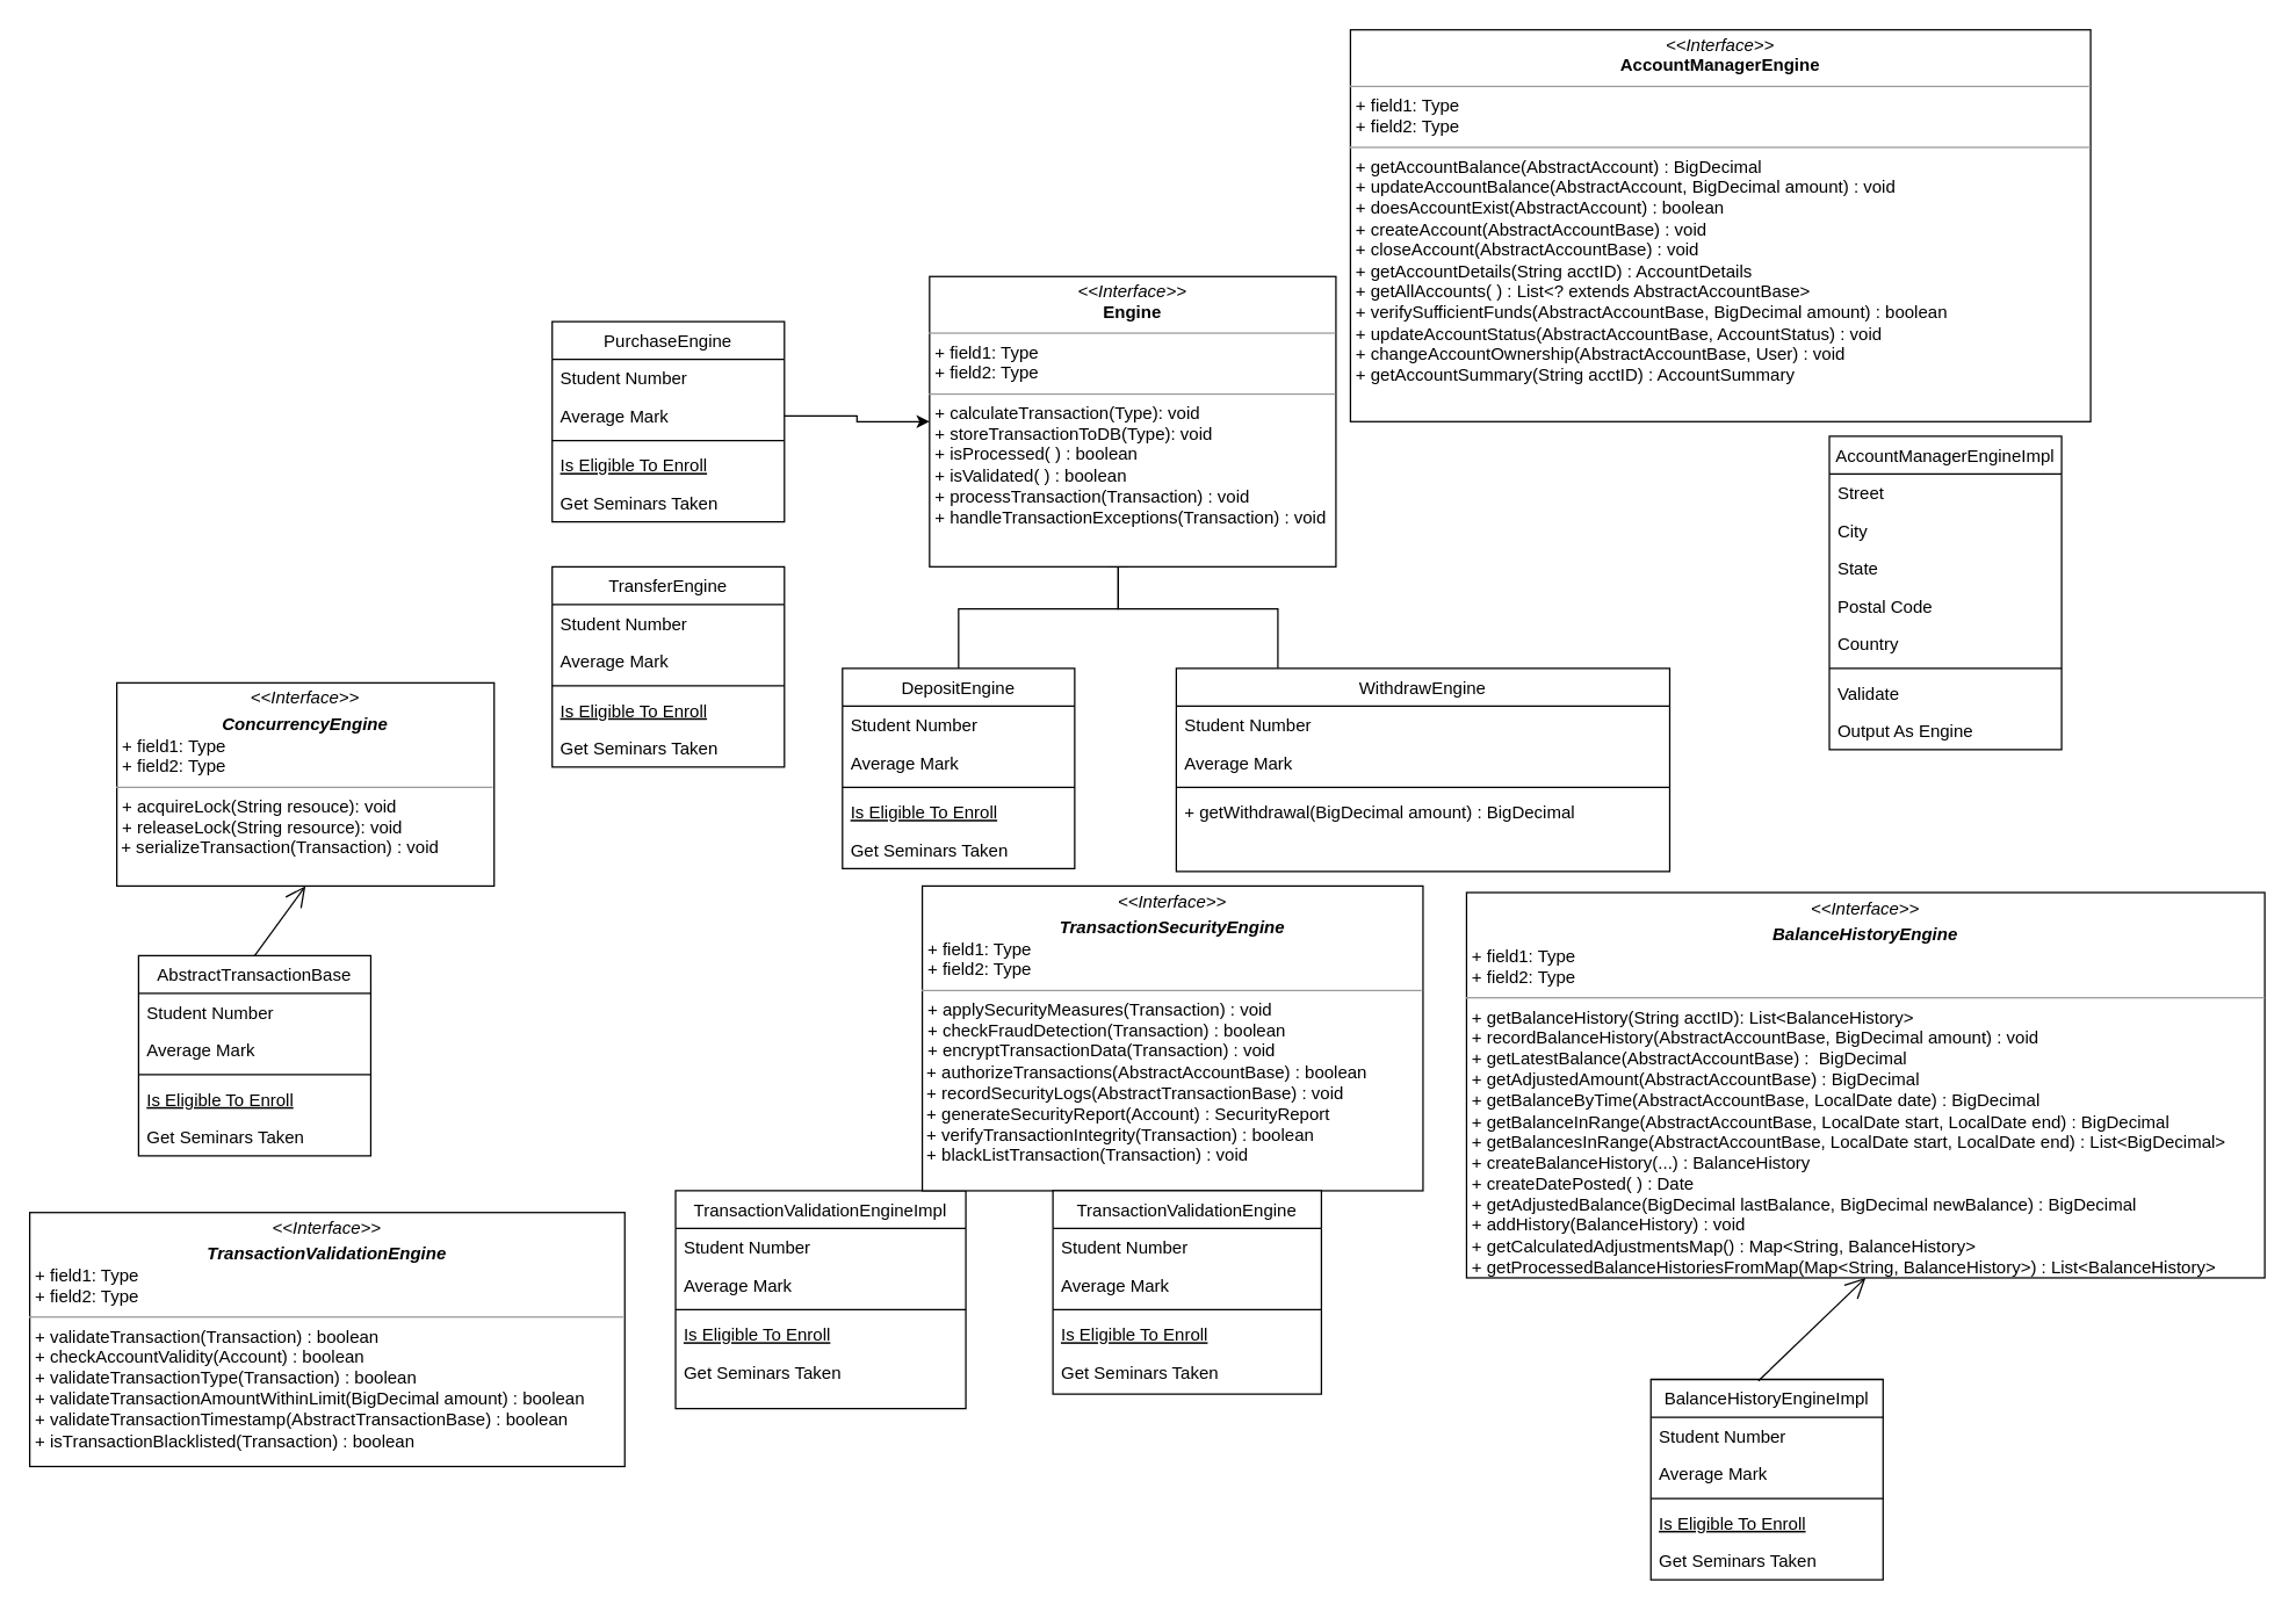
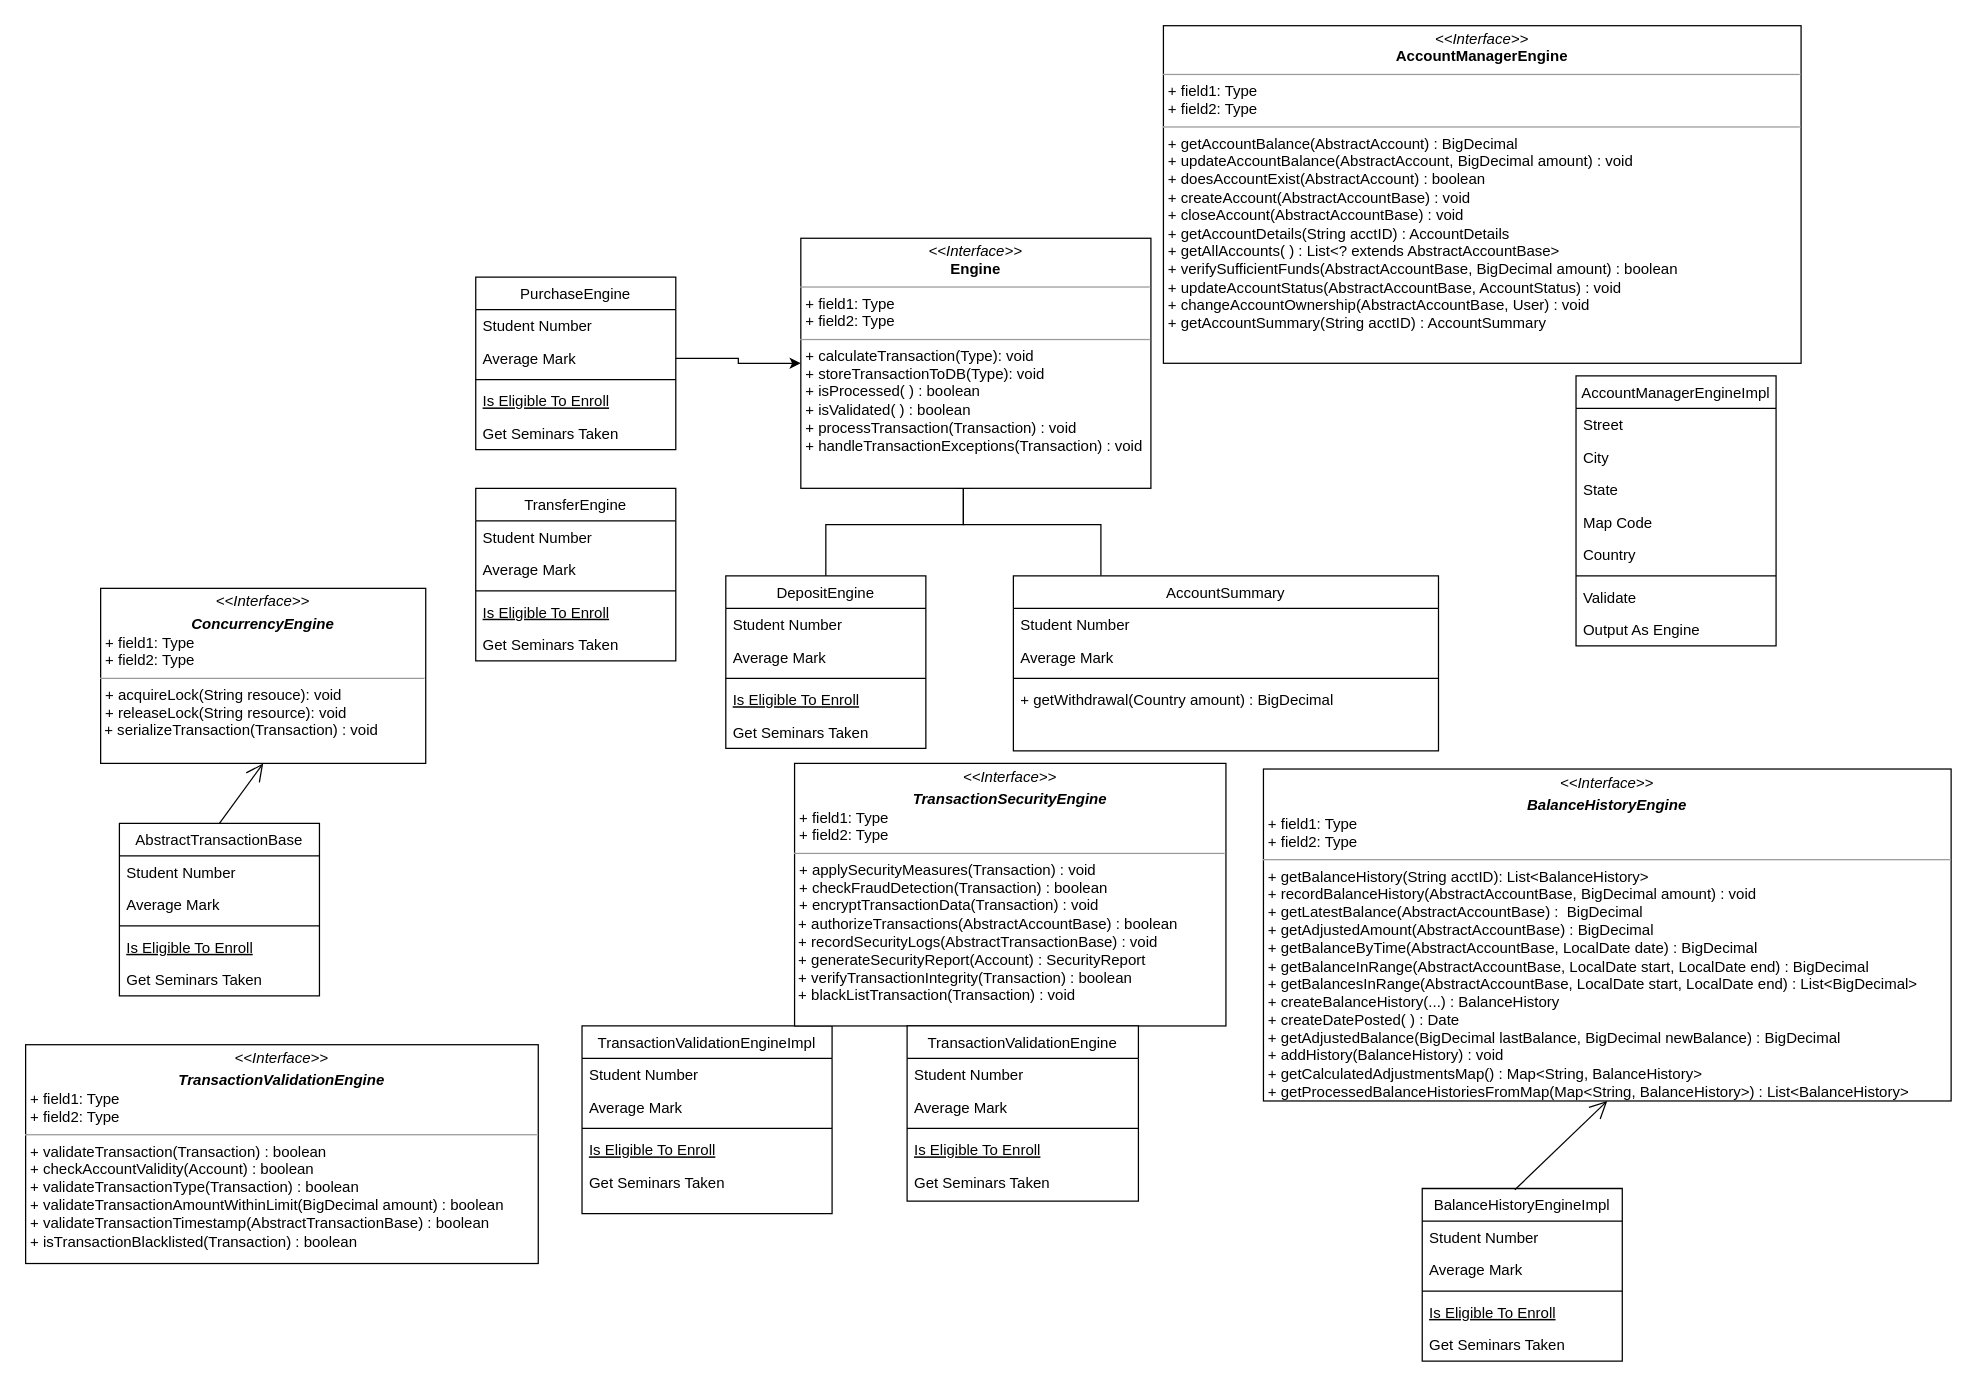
- <mxCell id="14" value="Postal Code" style="text;align=left;verticalAlign=top;spacingLeft=4;spacingRight=4;overflow=hidden;rotatable=0;points=[[0,0.5],[1,0.5]];portConstraint=eastwest;rounded=0;shadow=0;html=0;" parent="10" vertex="1"><mxGeometry y="104" width="160" height="26" as="geometry" /></mxCell>
+ <mxCell id="14" value="Map Code" style="text;align=left;verticalAlign=top;spacingLeft=4;spacingRight=4;overflow=hidden;rotatable=0;points=[[0,0.5],[1,0.5]];portConstraint=eastwest;rounded=0;shadow=0;html=0;" parent="10" vertex="1"><mxGeometry y="104" width="160" height="26" as="geometry" /></mxCell>
- <mxCell id="64" value="WithdrawEngine" style="swimlane;fontStyle=0;align=center;verticalAlign=top;childLayout=stackLayout;horizontal=1;startSize=26;horizontalStack=0;resizeParent=1;resizeLast=0;collapsible=1;marginBottom=0;rounded=0;shadow=0;strokeWidth=1;" vertex="1" parent="1"><mxGeometry x="810" y="460" width="340" height="140" as="geometry"><mxRectangle x="130" y="380" width="160" height="26" as="alternateBounds" /></mxGeometry></mxCell>
+ <mxCell id="64" value="AccountSummary" style="swimlane;fontStyle=0;align=center;verticalAlign=top;childLayout=stackLayout;horizontal=1;startSize=26;horizontalStack=0;resizeParent=1;resizeLast=0;collapsible=1;marginBottom=0;rounded=0;shadow=0;strokeWidth=1;" vertex="1" parent="1"><mxGeometry x="810" y="460" width="340" height="140" as="geometry"><mxRectangle x="130" y="380" width="160" height="26" as="alternateBounds" /></mxGeometry></mxCell>
- <mxCell id="68" value="+ getWithdrawal(BigDecimal amount) : BigDecimal" style="text;align=left;verticalAlign=top;spacingLeft=4;spacingRight=4;overflow=hidden;rotatable=0;points=[[0,0.5],[1,0.5]];portConstraint=eastwest;" vertex="1" parent="64"><mxGeometry y="86" width="340" height="26" as="geometry" /></mxCell>
+ <mxCell id="68" value="+ getWithdrawal(Country amount) : BigDecimal" style="text;align=left;verticalAlign=top;spacingLeft=4;spacingRight=4;overflow=hidden;rotatable=0;points=[[0,0.5],[1,0.5]];portConstraint=eastwest;" vertex="1" parent="64"><mxGeometry y="86" width="340" height="26" as="geometry" /></mxCell>
